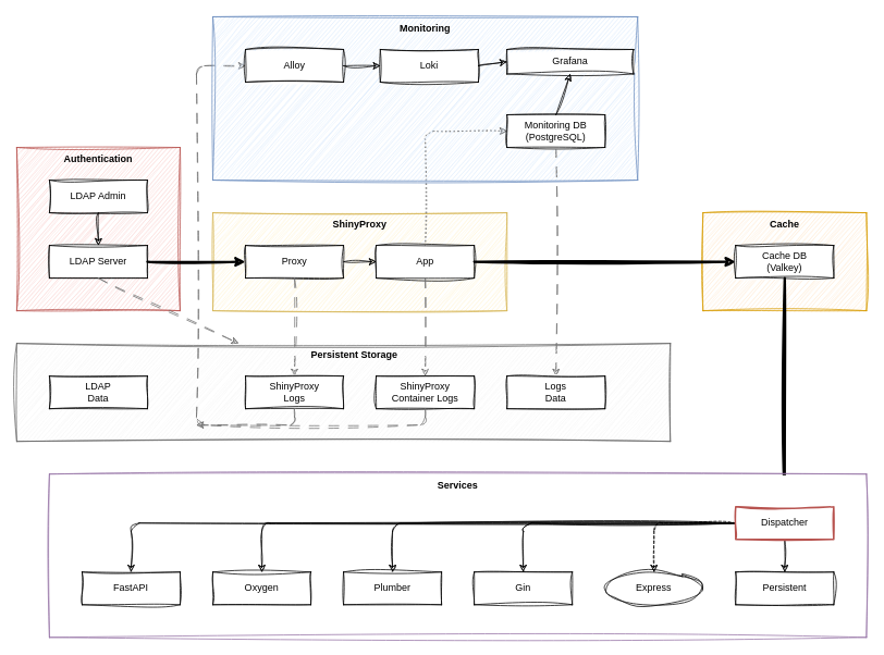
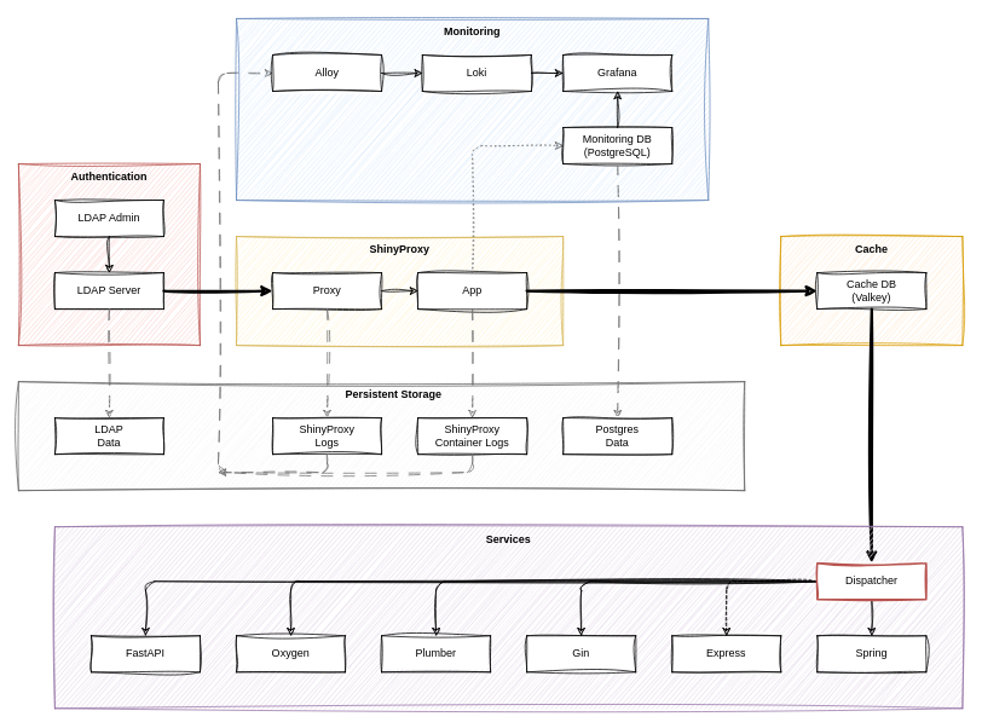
- <mxCell id="48" value="Grafana" style="whiteSpace=wrap;html=1;container=0;sketch=1;curveFitting=1;jiggle=2;" parent="1" vertex="1"><mxGeometry x="620" y="60" width="155" height="30" as="geometry" /></mxCell>
+ <mxCell id="48" value="Grafana" style="whiteSpace=wrap;html=1;container=0;sketch=1;curveFitting=1;jiggle=2;" parent="1" vertex="1"><mxGeometry x="620" y="60" width="120" height="40" as="geometry" /></mxCell>
- <mxCell id="19" style="edgeStyle=none;html=1;exitX=0.5;exitY=1;exitDx=0;exitDy=0;strokeColor=#727272;dashed=1;dashPattern=12 12;sketch=1;curveFitting=1;jiggle=2;" parent="1" source="4" target="24" edge="1"><mxGeometry relative="1" as="geometry" /></mxCell>
+ <mxCell id="19" style="edgeStyle=none;html=1;exitX=0.5;exitY=1;exitDx=0;exitDy=0;entryX=0.5;entryY=0;entryDx=0;entryDy=0;strokeColor=#727272;dashed=1;dashPattern=12 12;sketch=1;curveFitting=1;jiggle=2;" parent="1" source="4" target="25" edge="1"><mxGeometry relative="1" as="geometry" /></mxCell>
- <mxCell id="28" value="Logs&lt;div&gt;Data&lt;/div&gt;" style="whiteSpace=wrap;html=1;container=0;sketch=1;curveFitting=1;jiggle=2;" parent="23" vertex="1"><mxGeometry x="600" y="40" width="120" height="40" as="geometry" /></mxCell>
+ <mxCell id="28" value="Postgres&lt;div&gt;Data&lt;/div&gt;" style="whiteSpace=wrap;html=1;container=0;sketch=1;curveFitting=1;jiggle=2;" parent="23" vertex="1"><mxGeometry x="600" y="40" width="120" height="40" as="geometry" /></mxCell>
- <mxCell id="32" value="&lt;b&gt;&lt;font style=&quot;color: rgb(0, 0, 0);&quot;&gt;Services&lt;/font&gt;&lt;/b&gt;" style="whiteSpace=wrap;html=1;verticalAlign=top;fillColor=#ffffff;strokeColor=#9673a6;container=0;sketch=1;curveFitting=1;jiggle=2;" parent="31" vertex="1"><mxGeometry width="1000" height="200" as="geometry" /></mxCell>
+ <mxCell id="32" value="&lt;b&gt;&lt;font style=&quot;color: rgb(0, 0, 0);&quot;&gt;Services&lt;/font&gt;&lt;/b&gt;" style="whiteSpace=wrap;html=1;verticalAlign=top;fillColor=#e1d5e7;strokeColor=#9673a6;container=0;sketch=1;curveFitting=1;jiggle=2;" parent="31" vertex="1"><mxGeometry width="1000" height="200" as="geometry" /></mxCell>
- <mxCell id="35" value="Express" style="ellipse;whiteSpace=wrap;html=1;container=0;sketch=1;curveFitting=1;jiggle=2;" parent="31" vertex="1"><mxGeometry x="680" y="120" width="120" height="40" as="geometry" /></mxCell>
+ <mxCell id="35" value="Express" style="whiteSpace=wrap;html=1;container=0;sketch=1;curveFitting=1;jiggle=2;" parent="31" vertex="1"><mxGeometry x="680" y="120" width="120" height="40" as="geometry" /></mxCell>
- <mxCell id="38" value="Persistent" style="whiteSpace=wrap;html=1;container=0;sketch=1;curveFitting=1;jiggle=2;" parent="31" vertex="1"><mxGeometry x="840" y="120" width="120" height="40" as="geometry" /></mxCell>
+ <mxCell id="38" value="Spring" style="whiteSpace=wrap;html=1;container=0;sketch=1;curveFitting=1;jiggle=2;" parent="31" vertex="1"><mxGeometry x="840" y="120" width="120" height="40" as="geometry" /></mxCell>
